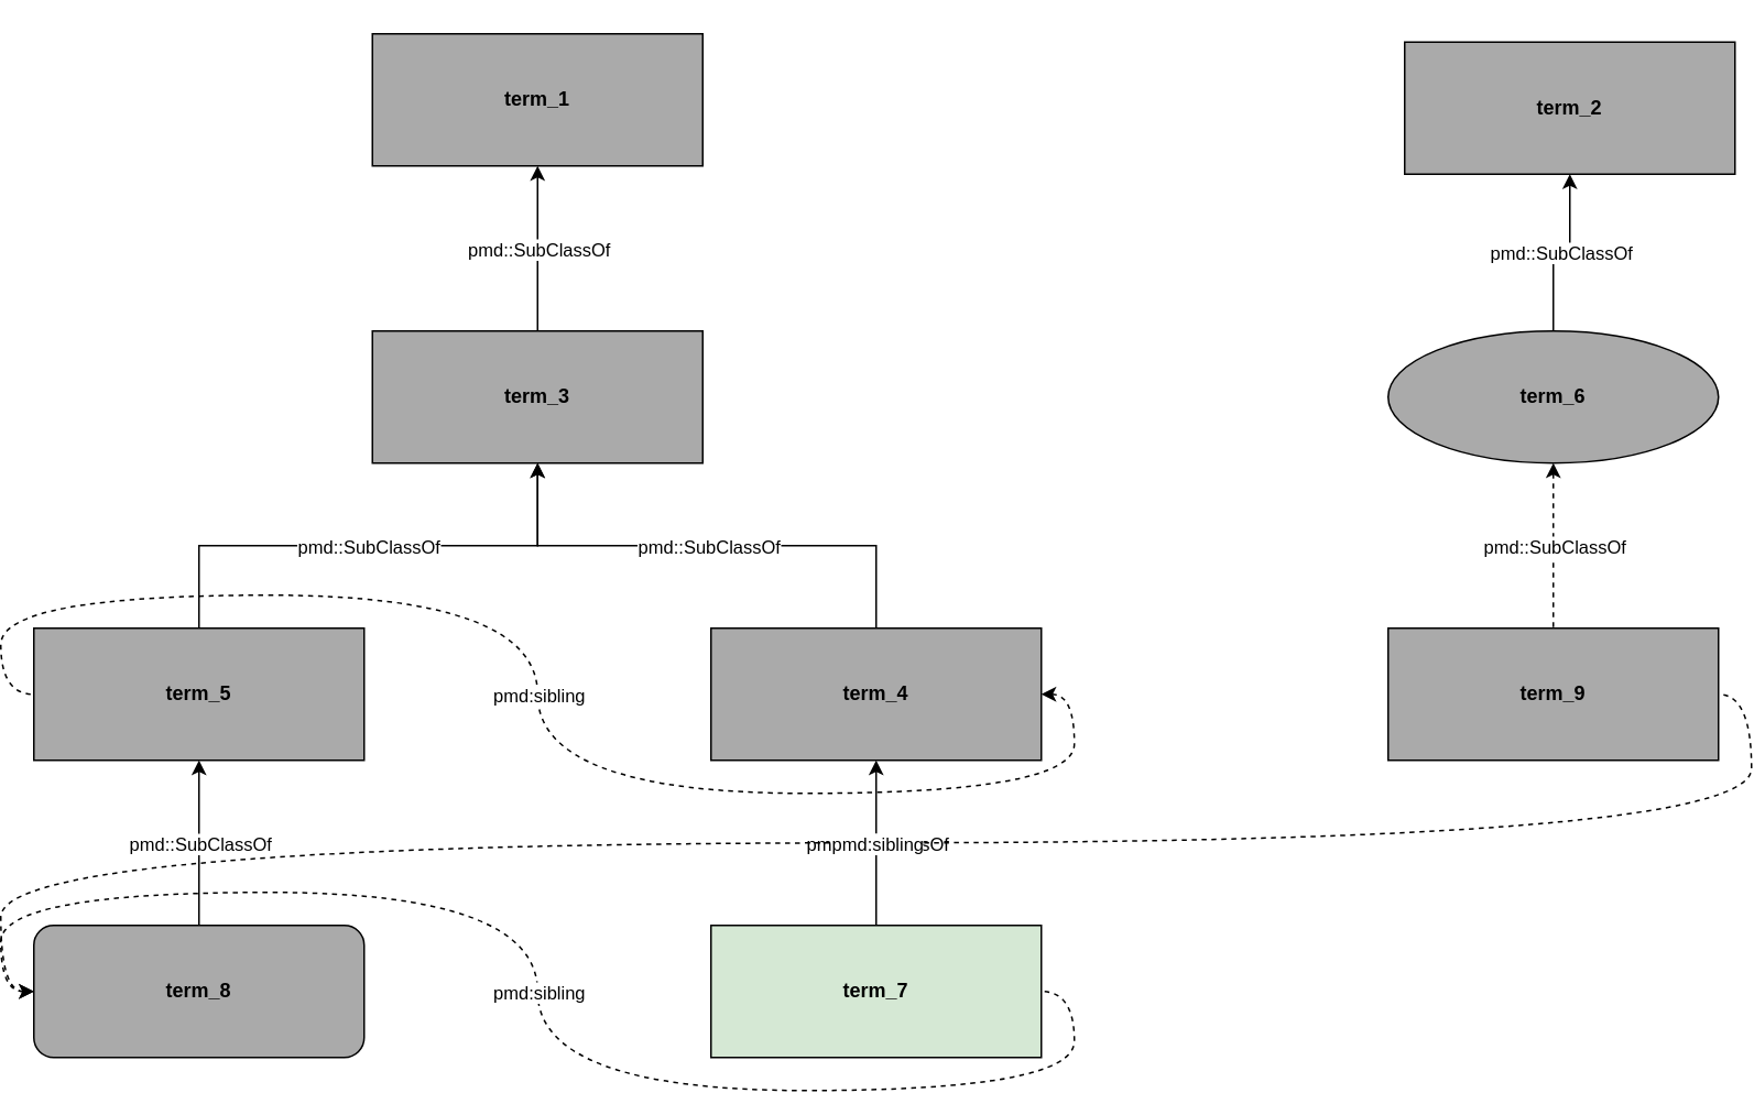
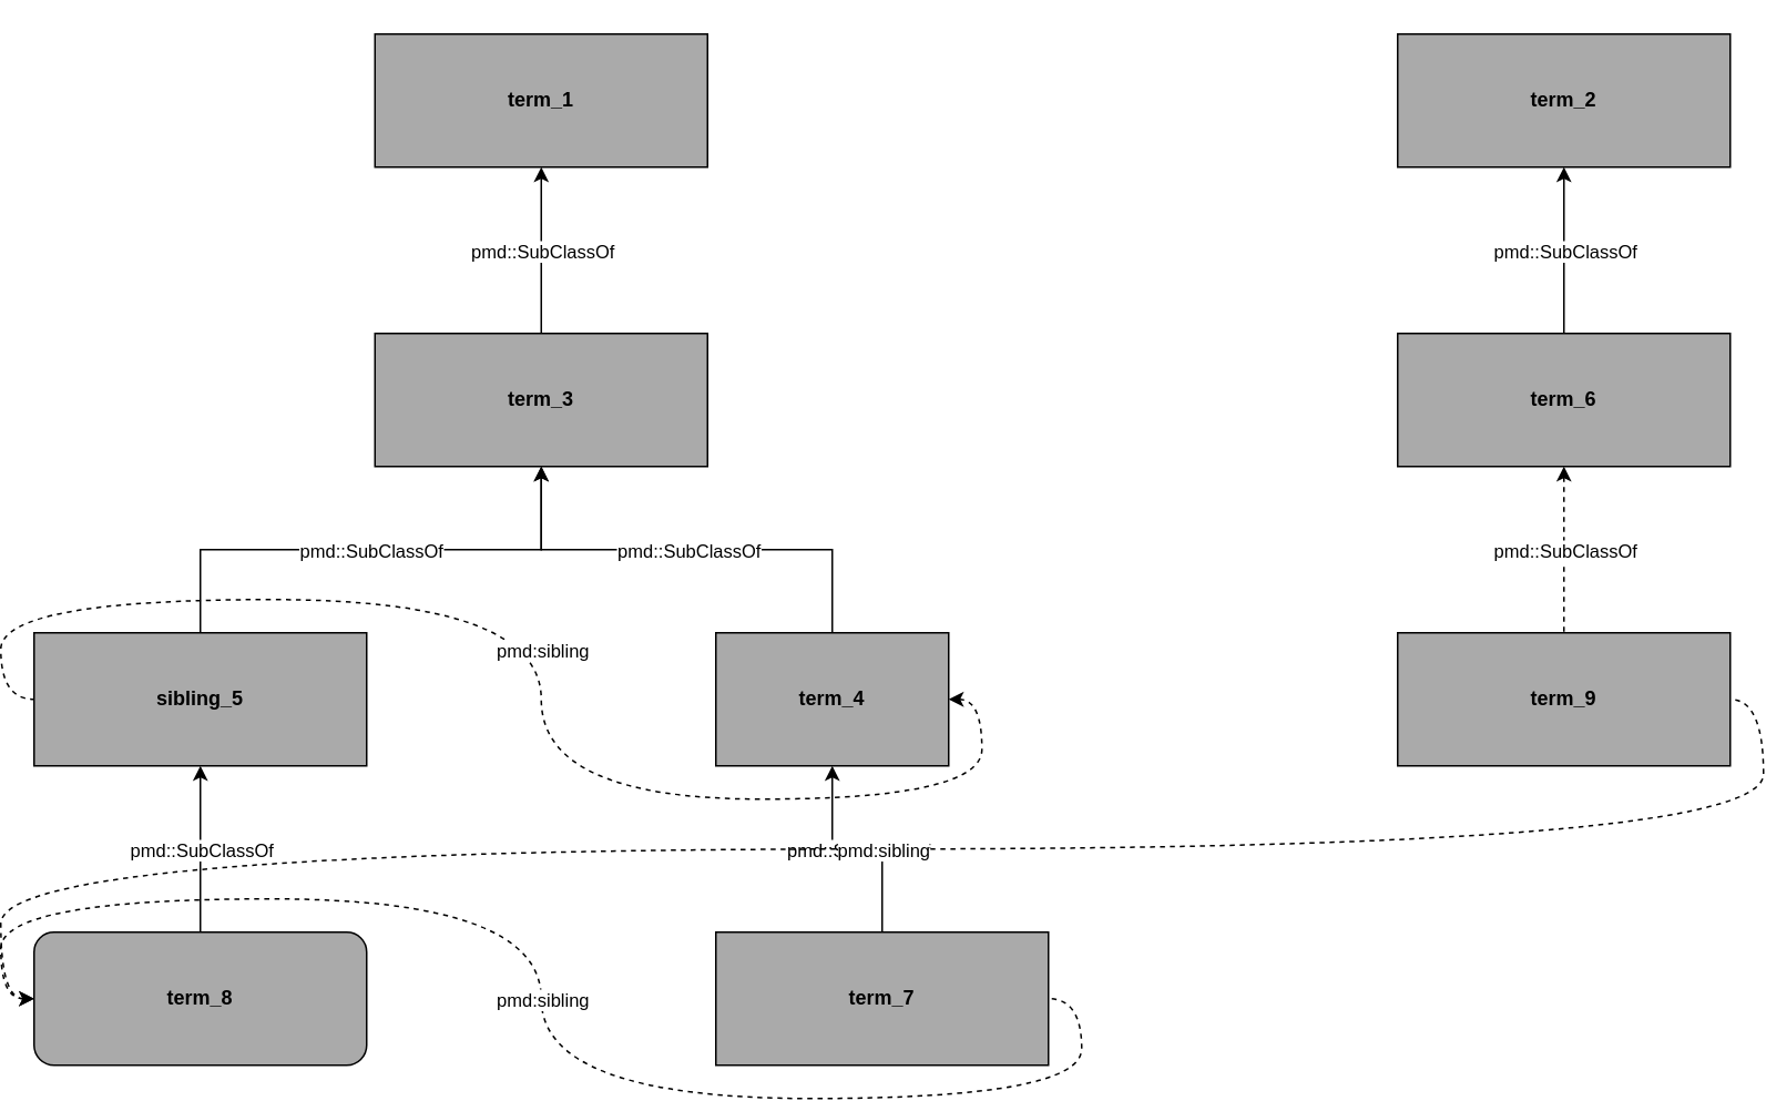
- <mxCell id="29" value="term_2" style="rounded=0;whiteSpace=wrap;html=1;fillColor=#aaaaaa;strokeColor=#000000;fontStyle=1;" parent="1" vertex="1"><mxGeometry x="850" y="25" width="200" height="80" as="geometry" /></mxCell>
+ <mxCell id="29" value="term_2" style="rounded=0;whiteSpace=wrap;html=1;fillColor=#aaaaaa;strokeColor=#000000;fontStyle=1;" parent="1" vertex="1"><mxGeometry x="840" y="20" width="200" height="80" as="geometry" /></mxCell>
- <mxCell id="30" value="term_6" style="ellipse;whiteSpace=wrap;html=1;fillColor=#aaaaaa;strokeColor=#000000;fontStyle=1;" parent="1" vertex="1"><mxGeometry x="840" y="200" width="200" height="80" as="geometry" /></mxCell>
+ <mxCell id="30" value="term_6" style="rounded=0;whiteSpace=wrap;html=1;fillColor=#aaaaaa;strokeColor=#000000;fontStyle=1;" parent="1" vertex="1"><mxGeometry x="840" y="200" width="200" height="80" as="geometry" /></mxCell>
- <mxCell id="24" value="term_5" style="rounded=0;whiteSpace=wrap;html=1;fillColor=#aaaaaa;strokeColor=#000000;fontStyle=1;" parent="1" vertex="1"><mxGeometry x="20" y="380" width="200" height="80" as="geometry" /></mxCell>
+ <mxCell id="24" value="sibling_5" style="rounded=0;whiteSpace=wrap;html=1;fillColor=#aaaaaa;strokeColor=#000000;fontStyle=1;" parent="1" vertex="1"><mxGeometry x="20" y="380" width="200" height="80" as="geometry" /></mxCell>
- <mxCell id="25" value="term_4" style="rounded=0;whiteSpace=wrap;html=1;fillColor=#aaaaaa;strokeColor=#000000;fontStyle=1;" parent="1" vertex="1"><mxGeometry x="430" y="380" width="200" height="80" as="geometry" /></mxCell>
+ <mxCell id="25" value="term_4" style="rounded=0;whiteSpace=wrap;html=1;fillColor=#aaaaaa;strokeColor=#000000;fontStyle=1;" parent="1" vertex="1"><mxGeometry x="430" y="380" width="140" height="80" as="geometry" /></mxCell>
- <mxCell id="26" value="term_7" style="rounded=0;whiteSpace=wrap;html=1;fillColor=#d5e8d4;strokeColor=#000000;fontStyle=1;" parent="1" vertex="1"><mxGeometry x="430" y="560" width="200" height="80" as="geometry" /></mxCell>
+ <mxCell id="26" value="term_7" style="rounded=0;whiteSpace=wrap;html=1;fillColor=#aaaaaa;strokeColor=#000000;fontStyle=1;" parent="1" vertex="1"><mxGeometry x="430" y="560" width="200" height="80" as="geometry" /></mxCell>
